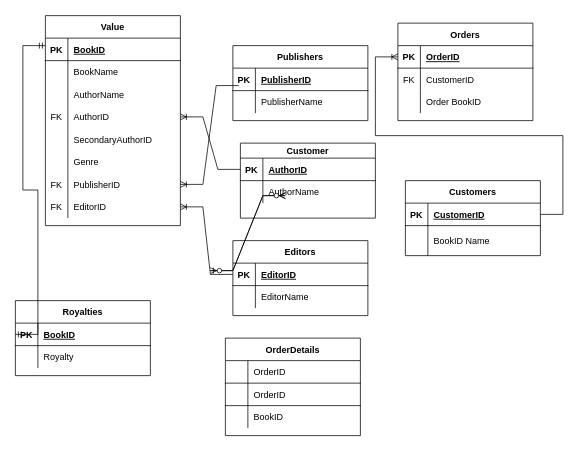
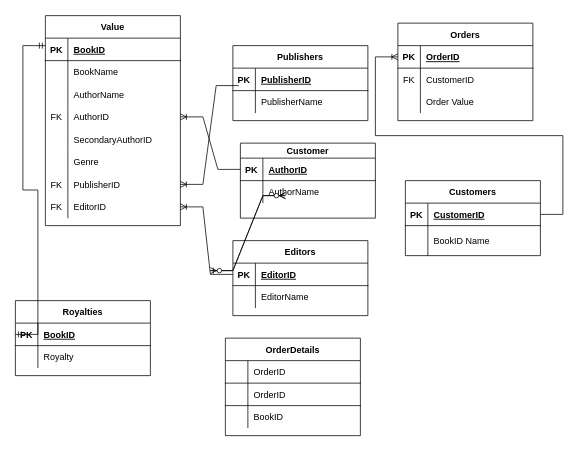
- <mxCell id="87" value="Order BookID" style="shape=partialRectangle;connectable=0;fillColor=none;top=0;left=0;bottom=0;right=0;align=left;spacingLeft=6;overflow=hidden;" vertex="1" parent="85"><mxGeometry x="30" width="150" height="30" as="geometry"><mxRectangle width="150" height="30" as="alternateBounds" /></mxGeometry></mxCell>
+ <mxCell id="87" value="Order Value" style="shape=partialRectangle;connectable=0;fillColor=none;top=0;left=0;bottom=0;right=0;align=left;spacingLeft=6;overflow=hidden;" vertex="1" parent="85"><mxGeometry x="30" width="150" height="30" as="geometry"><mxRectangle width="150" height="30" as="alternateBounds" /></mxGeometry></mxCell>
